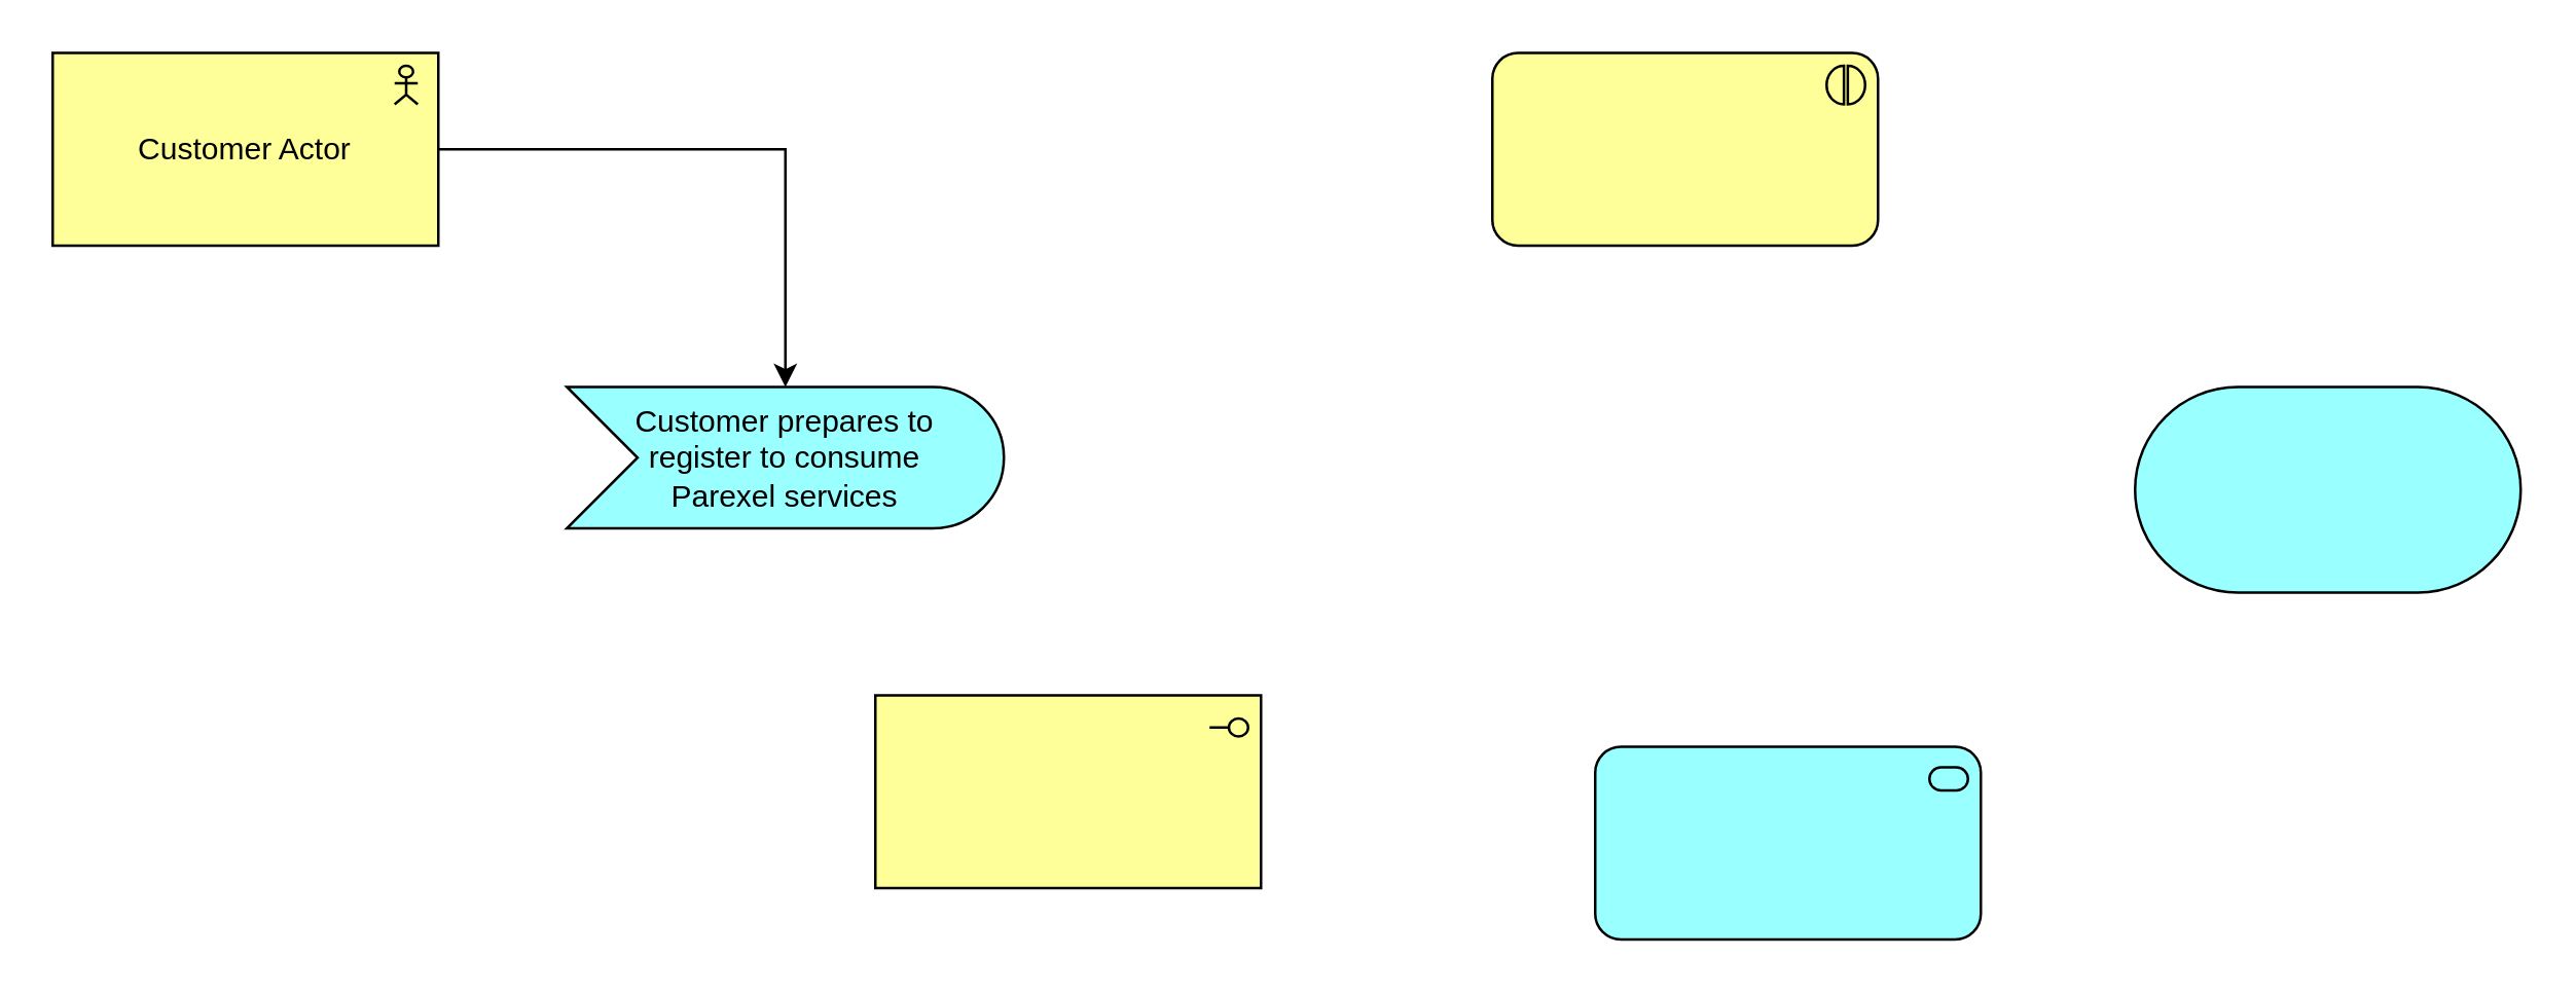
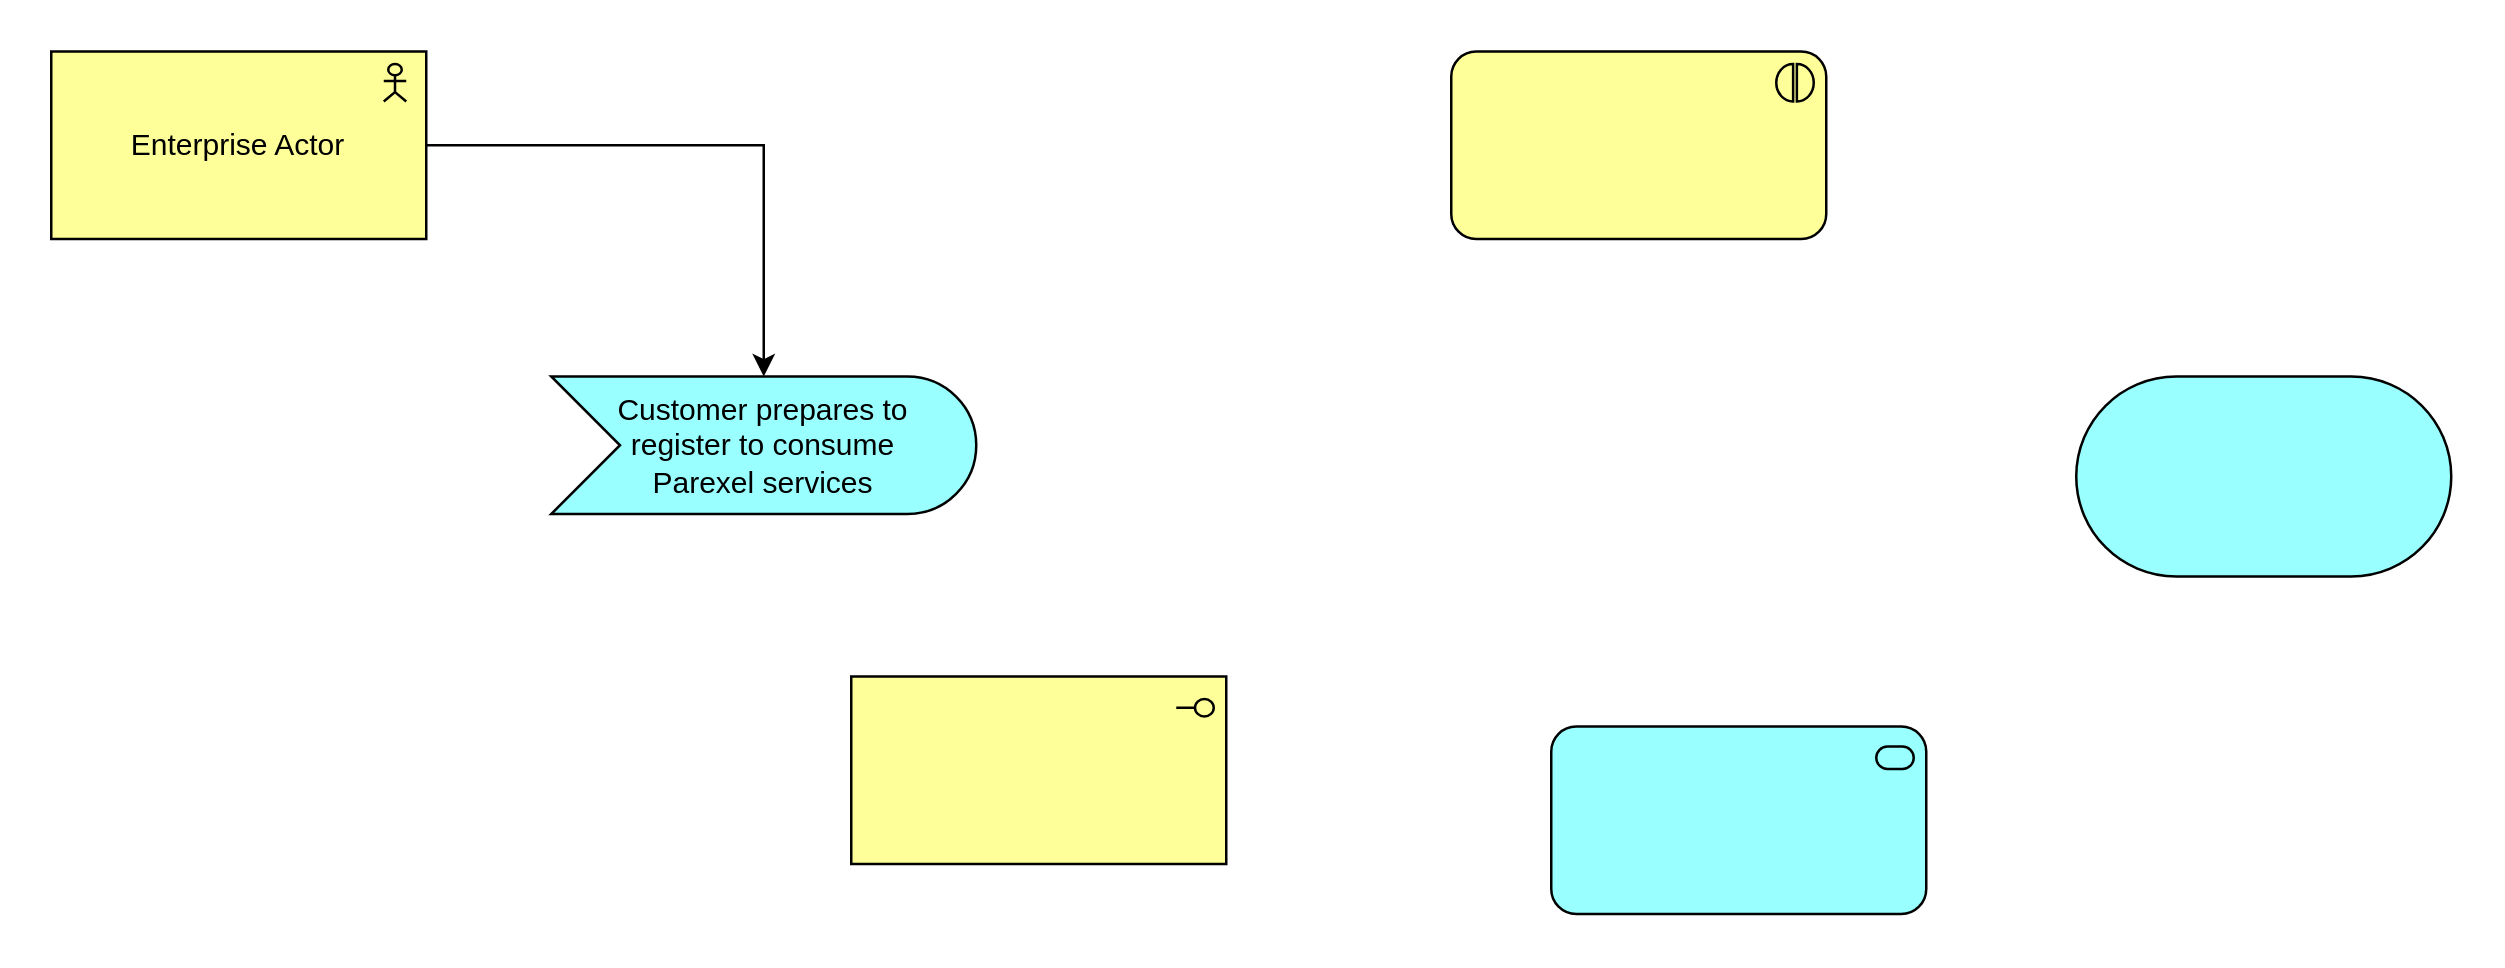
- <mxCell id="8" value="Customer Actor" style="html=1;outlineConnect=0;whiteSpace=wrap;fillColor=#ffff99;shape=mxgraph.archimate3.application;appType=actor;archiType=square;" vertex="1" parent="1"><mxGeometry x="20" y="20" width="150" height="75" as="geometry" /></mxCell>
+ <mxCell id="8" value="Enterprise Actor" style="html=1;outlineConnect=0;whiteSpace=wrap;fillColor=#ffff99;shape=mxgraph.archimate3.application;appType=actor;archiType=square;" vertex="1" parent="1"><mxGeometry x="20" y="20" width="150" height="75" as="geometry" /></mxCell>
